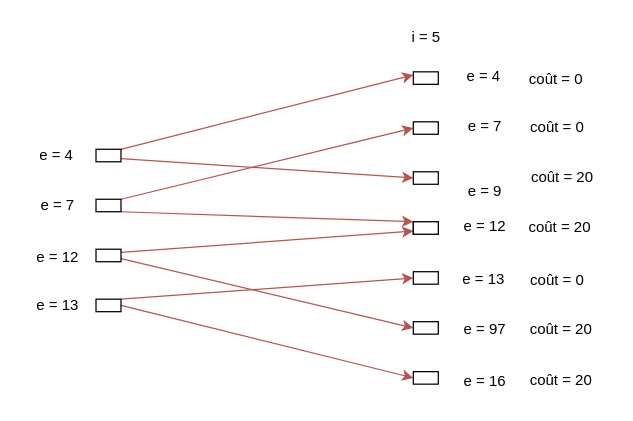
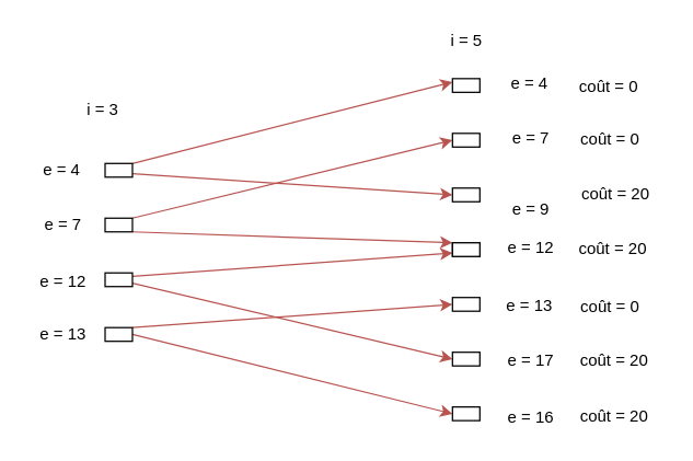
+ <mxCell id="22" value="i = 3" style="text;html=1;align=center;verticalAlign=middle;resizable=0;points=[];autosize=1;" parent="1" vertex="1"><mxGeometry x="54" y="70" width="40" height="20" as="geometry" /></mxCell>
- <mxCell id="33" value="e = 97" style="text;html=1;align=center;verticalAlign=middle;resizable=0;points=[];autosize=1;" parent="1" vertex="1"><mxGeometry x="362" y="253" width="50" height="20" as="geometry" /></mxCell>
+ <mxCell id="33" value="e = 17" style="text;html=1;align=center;verticalAlign=middle;resizable=0;points=[];autosize=1;" parent="1" vertex="1"><mxGeometry x="362" y="253" width="50" height="20" as="geometry" /></mxCell>
